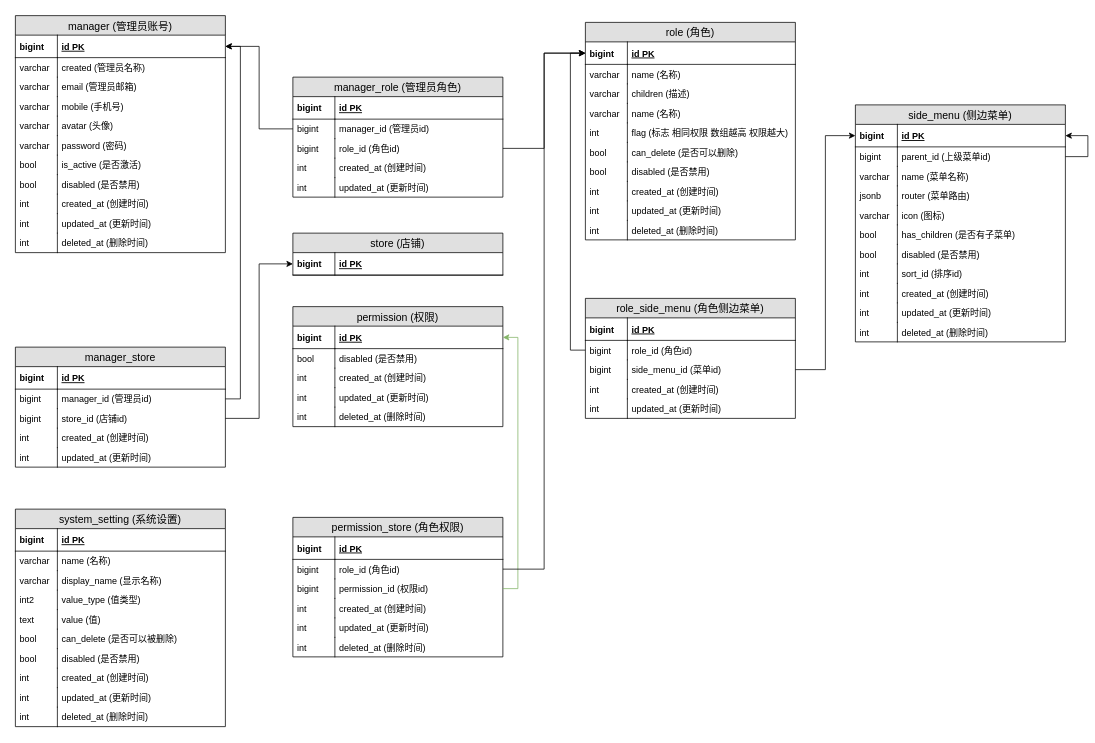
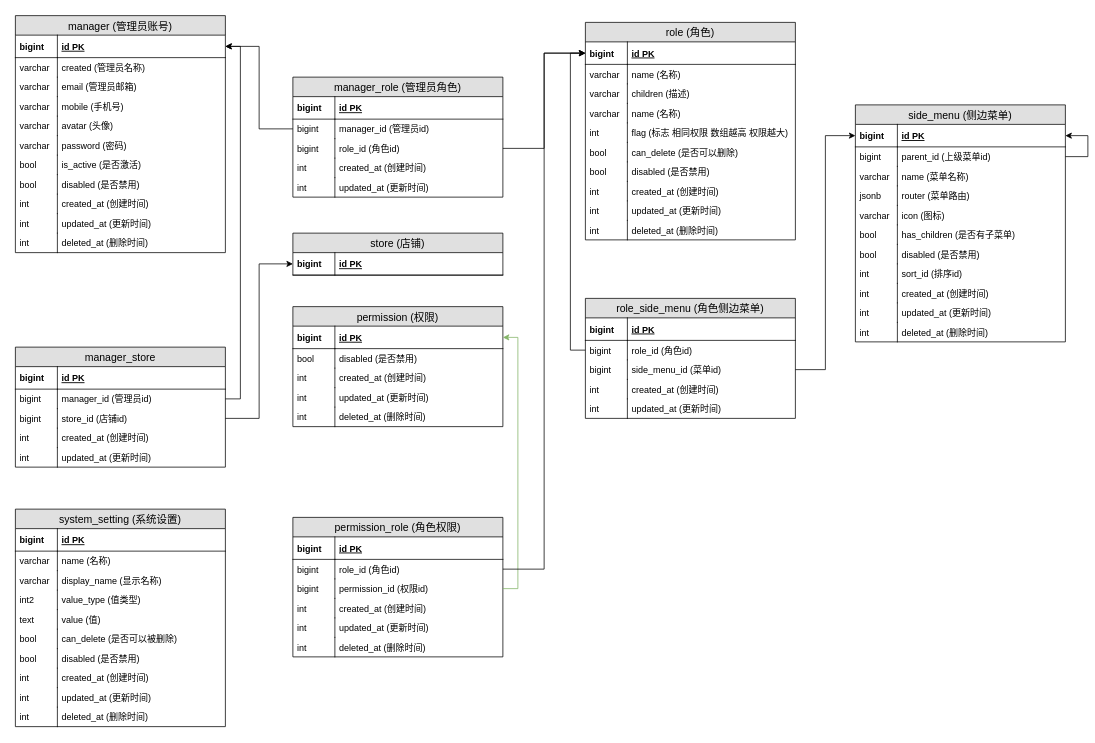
- <mxCell id="57" value="permission_store (角色权限)" style="swimlane;fontStyle=0;childLayout=stackLayout;horizontal=1;startSize=26;fillColor=#e0e0e0;horizontalStack=0;resizeParent=1;resizeParentMax=0;resizeLast=0;collapsible=1;marginBottom=0;swimlaneFillColor=#ffffff;align=center;fontSize=14;" parent="1" vertex="1"><mxGeometry x="390" y="689" width="280" height="186" as="geometry" /></mxCell>
+ <mxCell id="57" value="permission_role (角色权限)" style="swimlane;fontStyle=0;childLayout=stackLayout;horizontal=1;startSize=26;fillColor=#e0e0e0;horizontalStack=0;resizeParent=1;resizeParentMax=0;resizeLast=0;collapsible=1;marginBottom=0;swimlaneFillColor=#ffffff;align=center;fontSize=14;" parent="1" vertex="1"><mxGeometry x="390" y="689" width="280" height="186" as="geometry" /></mxCell>
